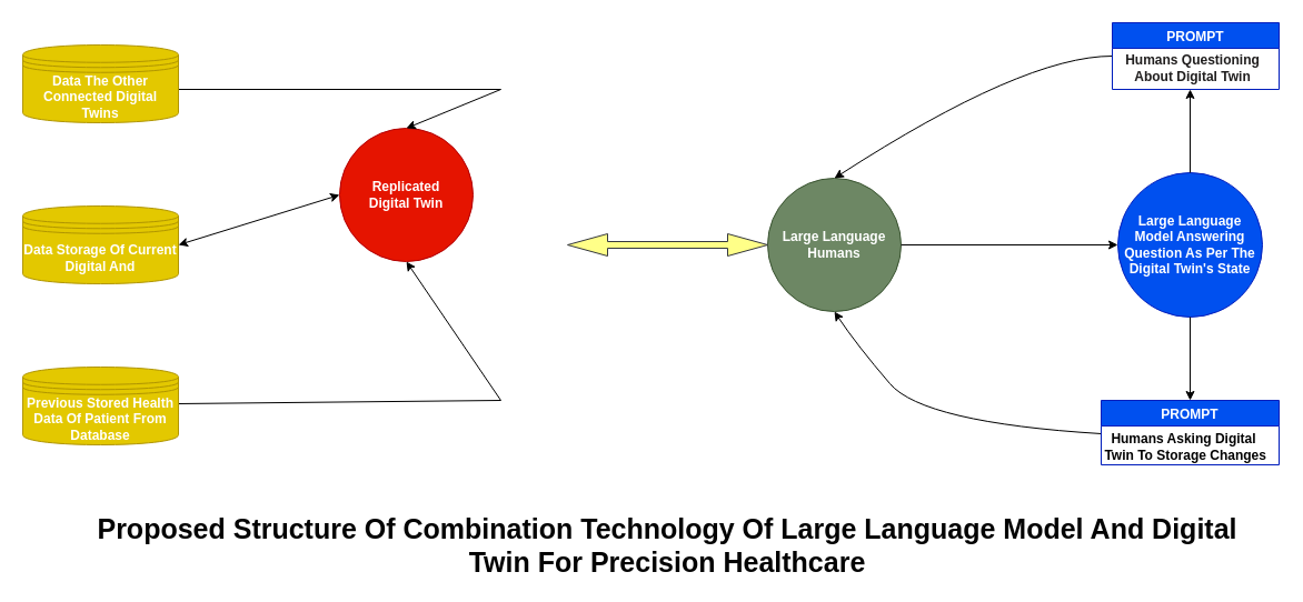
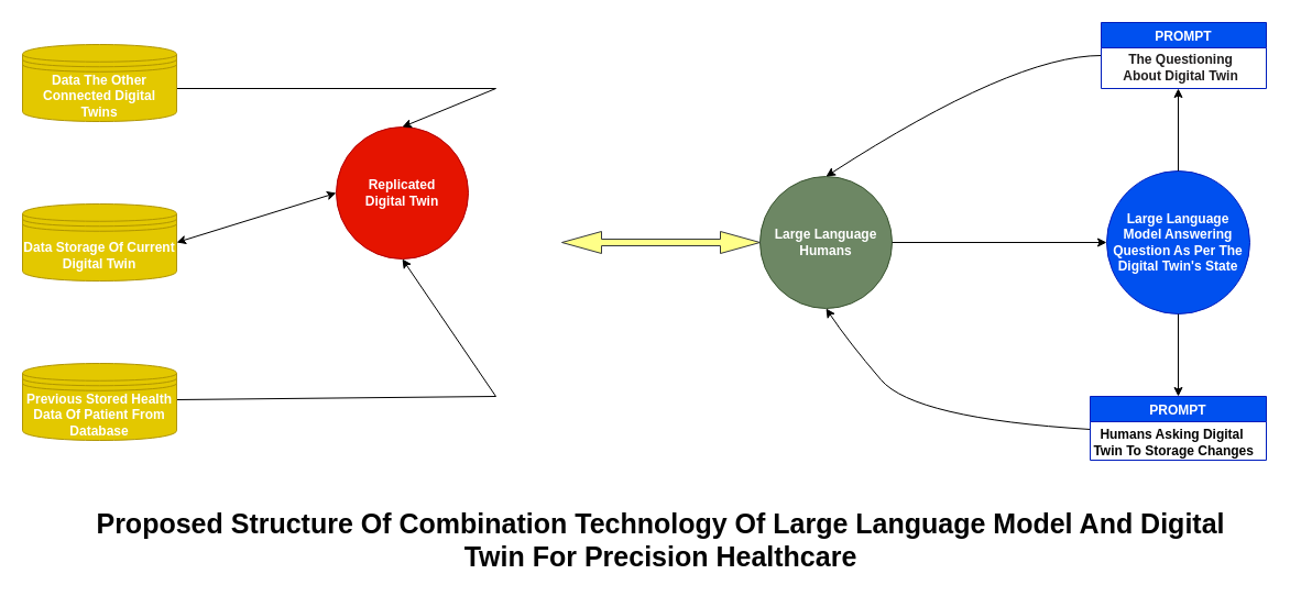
- <mxCell id="18" value="&lt;b style=&quot;border-color: var(--border-color);&quot;&gt;&lt;font color=&quot;#201e1e&quot;&gt;Humans Questioning &lt;br&gt;About Digital Twin&lt;/font&gt;&lt;/b&gt;" style="text;html=1;align=center;verticalAlign=middle;resizable=0;points=[];autosize=1;strokeColor=none;fillColor=none;fontColor=#1d1b1b;" vertex="1" parent="17"><mxGeometry x="2" y="21" width="140" height="40" as="geometry" /></mxCell>
+ <mxCell id="18" value="&lt;b style=&quot;border-color: var(--border-color);&quot;&gt;&lt;font color=&quot;#201e1e&quot;&gt;The Questioning &lt;br&gt;About Digital Twin&lt;/font&gt;&lt;/b&gt;" style="text;html=1;align=center;verticalAlign=middle;resizable=0;points=[];autosize=1;strokeColor=none;fillColor=none;fontColor=#1d1b1b;" vertex="1" parent="17"><mxGeometry x="2" y="21" width="140" height="40" as="geometry" /></mxCell>
- <mxCell id="15" value="&lt;b style=&quot;border-color: var(--border-color);&quot;&gt;&lt;font style=&quot;border-color: var(--border-color);&quot; color=&quot;#ffffff&quot;&gt;Data Storage Of Current Digital And&lt;/font&gt;&lt;/b&gt;" style="shape=datastore;whiteSpace=wrap;html=1;fillStyle=auto;fontColor=#000000;fillColor=#e3c800;strokeColor=#B09500;" vertex="1" parent="1"><mxGeometry x="20" y="185" width="140" height="70" as="geometry" /></mxCell>
+ <mxCell id="15" value="&lt;b style=&quot;border-color: var(--border-color);&quot;&gt;&lt;font style=&quot;border-color: var(--border-color);&quot; color=&quot;#ffffff&quot;&gt;Data Storage Of Current Digital Twin&lt;/font&gt;&lt;/b&gt;" style="shape=datastore;whiteSpace=wrap;html=1;fillStyle=auto;fontColor=#000000;fillColor=#e3c800;strokeColor=#B09500;" vertex="1" parent="1"><mxGeometry x="20" y="185" width="140" height="70" as="geometry" /></mxCell>
